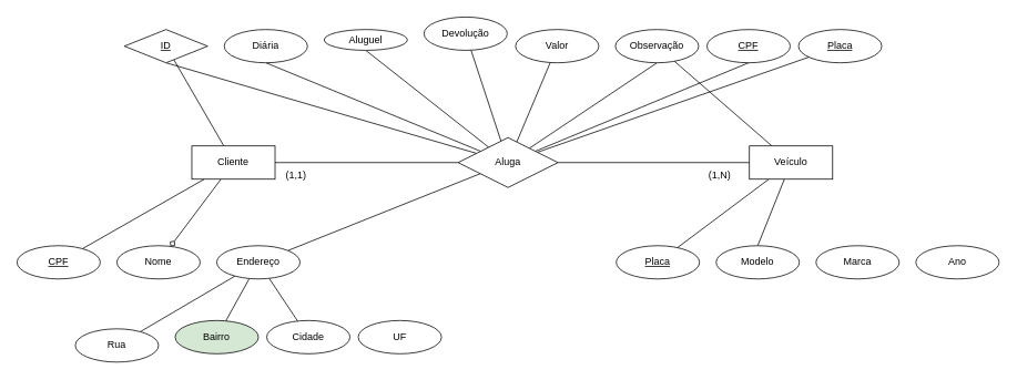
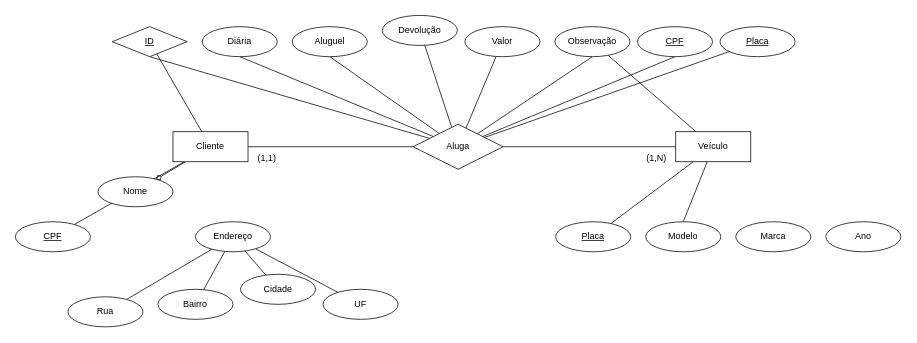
- <mxCell id="38" value="Aluguel" style="ellipse;whiteSpace=wrap;html=1;align=center;" vertex="1" parent="1"><mxGeometry x="389" y="35" width="100" height="25" as="geometry" /></mxCell>
+ <mxCell id="38" value="Aluguel" style="ellipse;whiteSpace=wrap;html=1;align=center;" vertex="1" parent="1"><mxGeometry x="389" y="35" width="100" height="40" as="geometry" /></mxCell>
- <mxCell id="44" value="(1,N)" style="text;html=1;align=center;verticalAlign=middle;resizable=0;points=[];autosize=1;strokeColor=none;fillColor=none;" vertex="1" parent="1"><mxGeometry x="839" y="195" width="50" height="30" as="geometry" /></mxCell>
+ <mxCell id="44" value="(1,N)" style="text;html=1;align=center;verticalAlign=middle;resizable=0;points=[];autosize=1;strokeColor=none;fillColor=none;" vertex="1" parent="1"><mxGeometry x="849" y="195" width="50" height="30" as="geometry" /></mxCell>
- <mxCell id="26" style="rounded=0;orthogonalLoop=1;jettySize=auto;html=1;endArrow=none;endFill=0;" edge="1" parent="1" source="27" target="20"><mxGeometry relative="1" as="geometry" /></mxCell>
+ <mxCell id="26" style="rounded=0;orthogonalLoop=1;jettySize=auto;html=1;endArrow=none;endFill=0;" edge="1" parent="1" source="27" target="31"><mxGeometry relative="1" as="geometry" /></mxCell>
- <mxCell id="22" value="Nome" style="ellipse;whiteSpace=wrap;html=1;align=center;" vertex="1" parent="1"><mxGeometry x="140" y="295" width="100" height="40" as="geometry" /></mxCell>
+ <mxCell id="22" value="Nome" style="ellipse;whiteSpace=wrap;html=1;align=center;" vertex="1" parent="1"><mxGeometry x="130" y="235" width="100" height="40" as="geometry" /></mxCell>
- <mxCell id="29" value="Bairro" style="ellipse;whiteSpace=wrap;html=1;align=center;fillColor=#d5e8d4;" vertex="1" parent="1"><mxGeometry x="210" y="385" width="100" height="40" as="geometry" /></mxCell>
+ <mxCell id="29" value="Bairro" style="ellipse;whiteSpace=wrap;html=1;align=center;" vertex="1" parent="1"><mxGeometry x="210" y="385" width="100" height="40" as="geometry" /></mxCell>
- <mxCell id="28" value="Cidade" style="ellipse;whiteSpace=wrap;html=1;align=center;" vertex="1" parent="1"><mxGeometry x="320" y="385" width="100" height="40" as="geometry" /></mxCell>
+ <mxCell id="28" value="Cidade" style="ellipse;whiteSpace=wrap;html=1;align=center;" vertex="1" parent="1"><mxGeometry x="320" y="365" width="100" height="40" as="geometry" /></mxCell>
